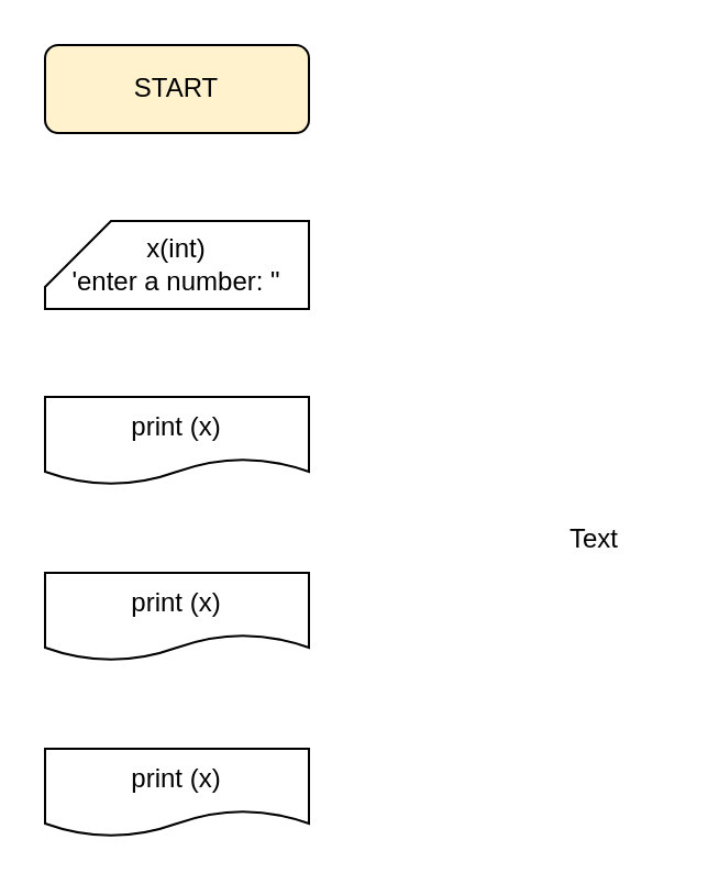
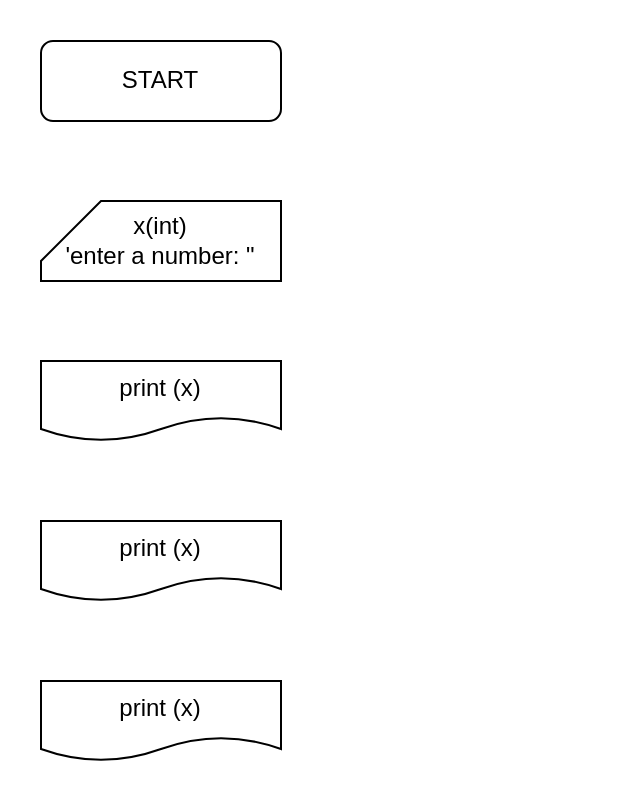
- <mxCell id="2" value="START" style="rounded=1;whiteSpace=wrap;html=1;fillColor=#fff2cc;" parent="1" vertex="1"><mxGeometry x="20" y="20" width="120" height="40" as="geometry" /></mxCell>
+ <mxCell id="2" value="START" style="rounded=1;whiteSpace=wrap;html=1;" parent="1" vertex="1"><mxGeometry x="20" y="20" width="120" height="40" as="geometry" /></mxCell>
- <mxCell id="7" value="Text" style="text;strokeColor=none;align=center;fillColor=none;html=1;verticalAlign=middle;whiteSpace=wrap;rounded=0;" vertex="1" parent="1"><mxGeometry x="240" y="230" width="60" height="30" as="geometry" /></mxCell>
